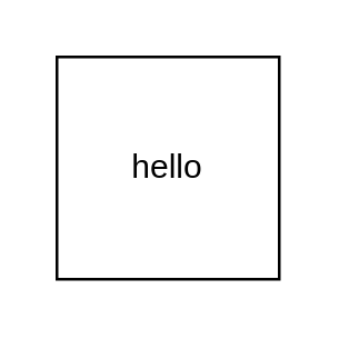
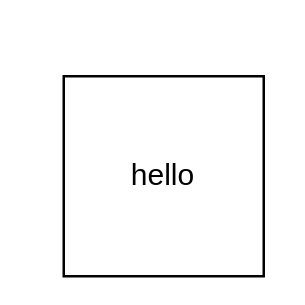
- <mxCell id="2" value="hello" style="whiteSpace=wrap;html=1;aspect=fixed;" parent="1" vertex="1"><mxGeometry x="20" y="20" width="80" height="80" as="geometry" /></mxCell>
+ <mxCell id="2" value="hello" style="whiteSpace=wrap;html=1;aspect=fixed;" parent="1" vertex="1"><mxGeometry x="25" y="30" width="80" height="80" as="geometry" /></mxCell>
